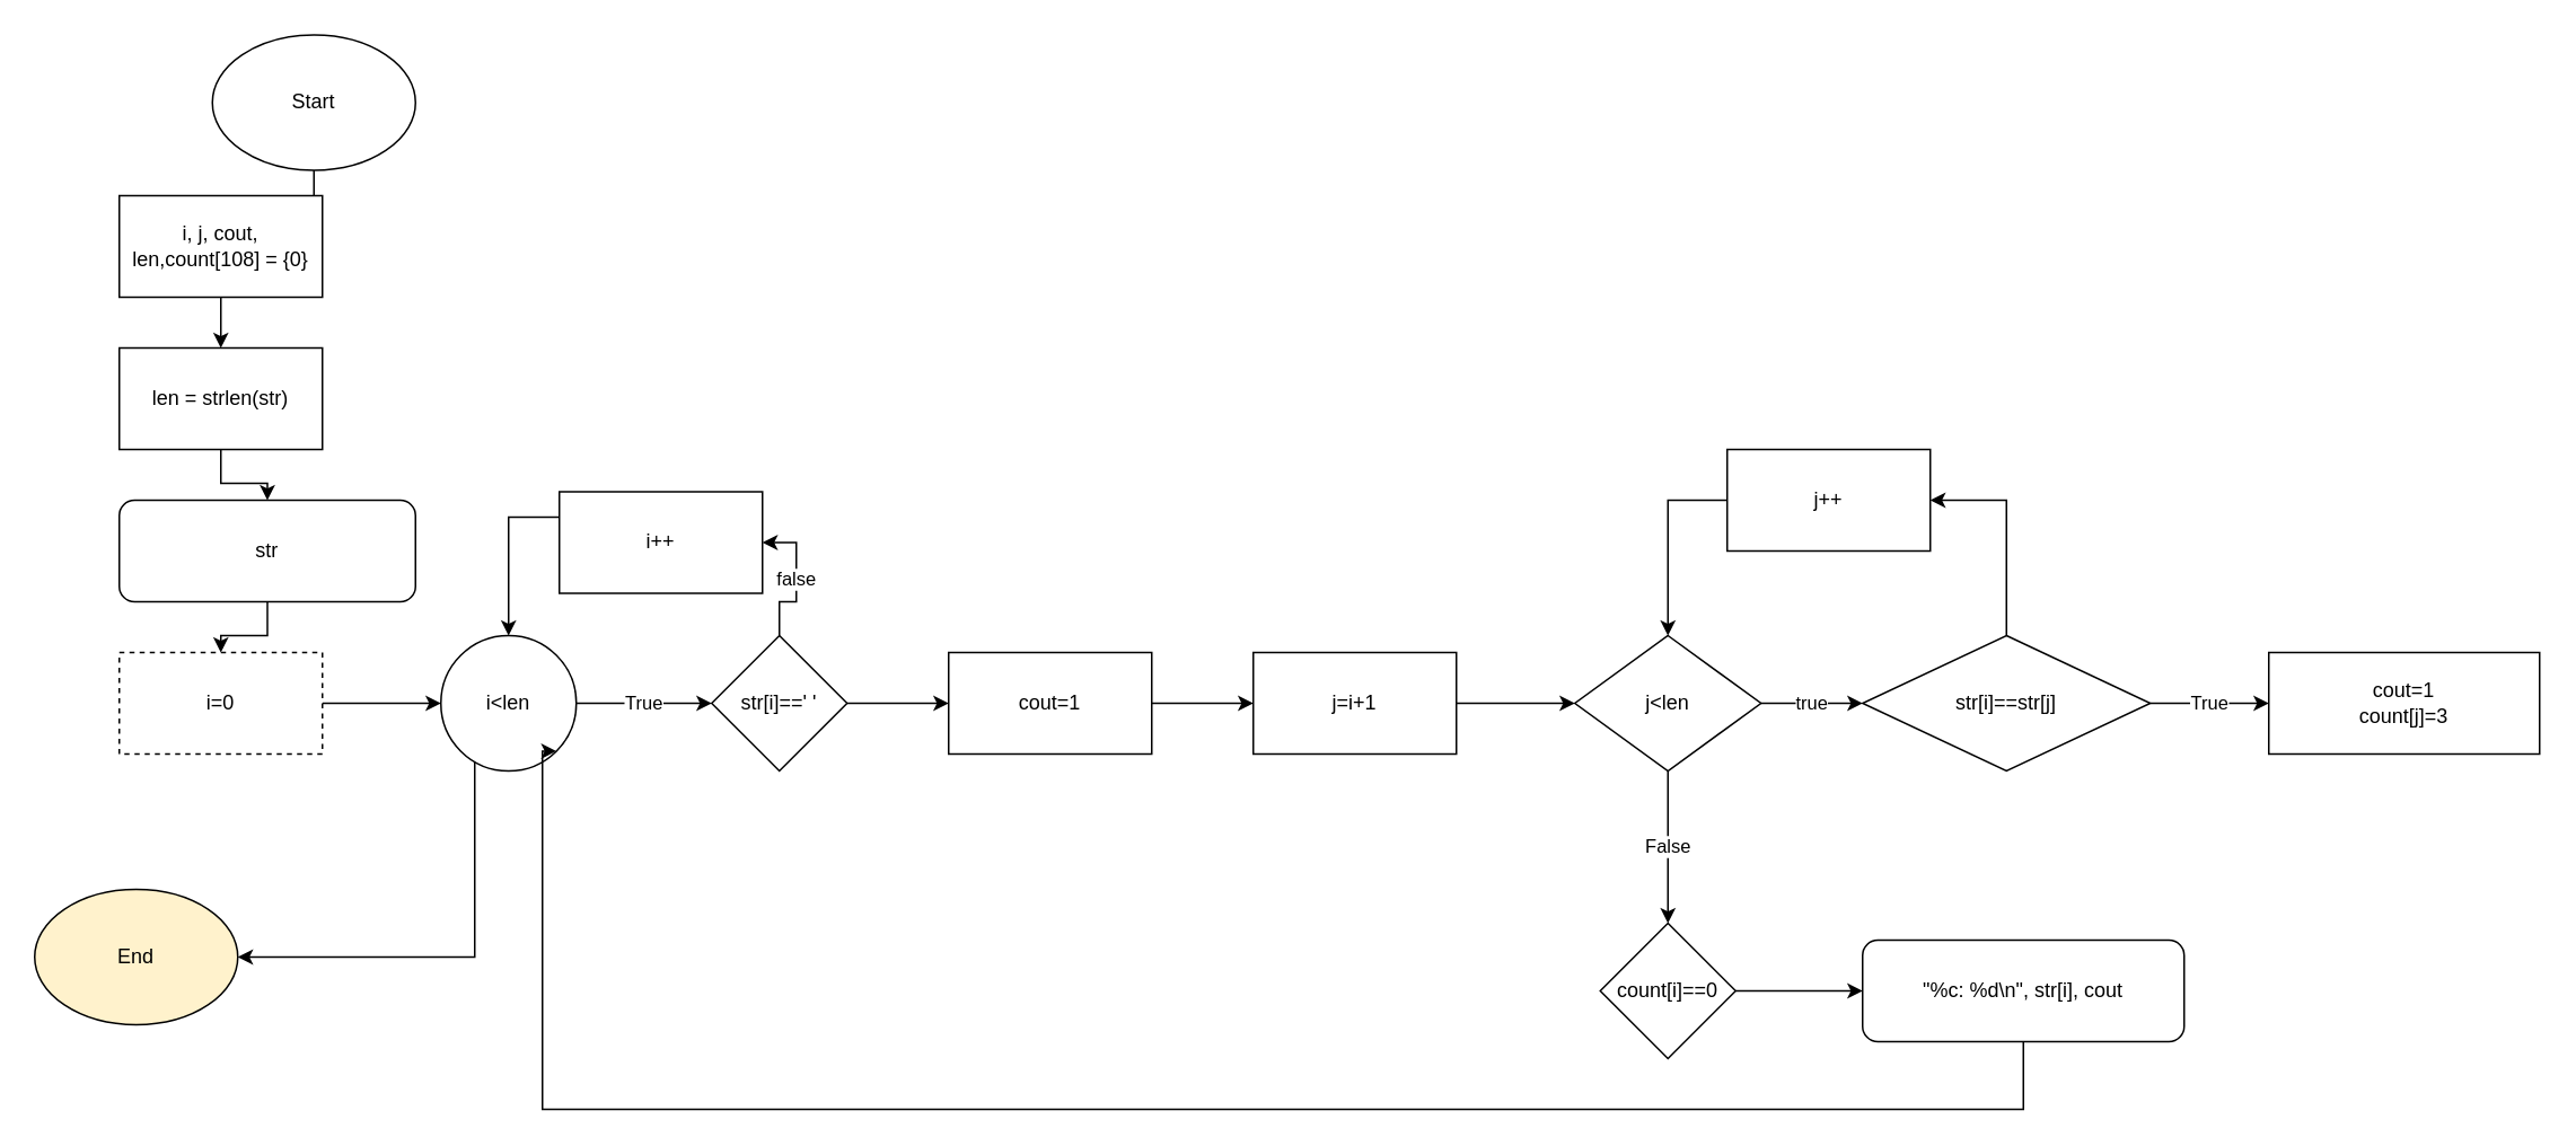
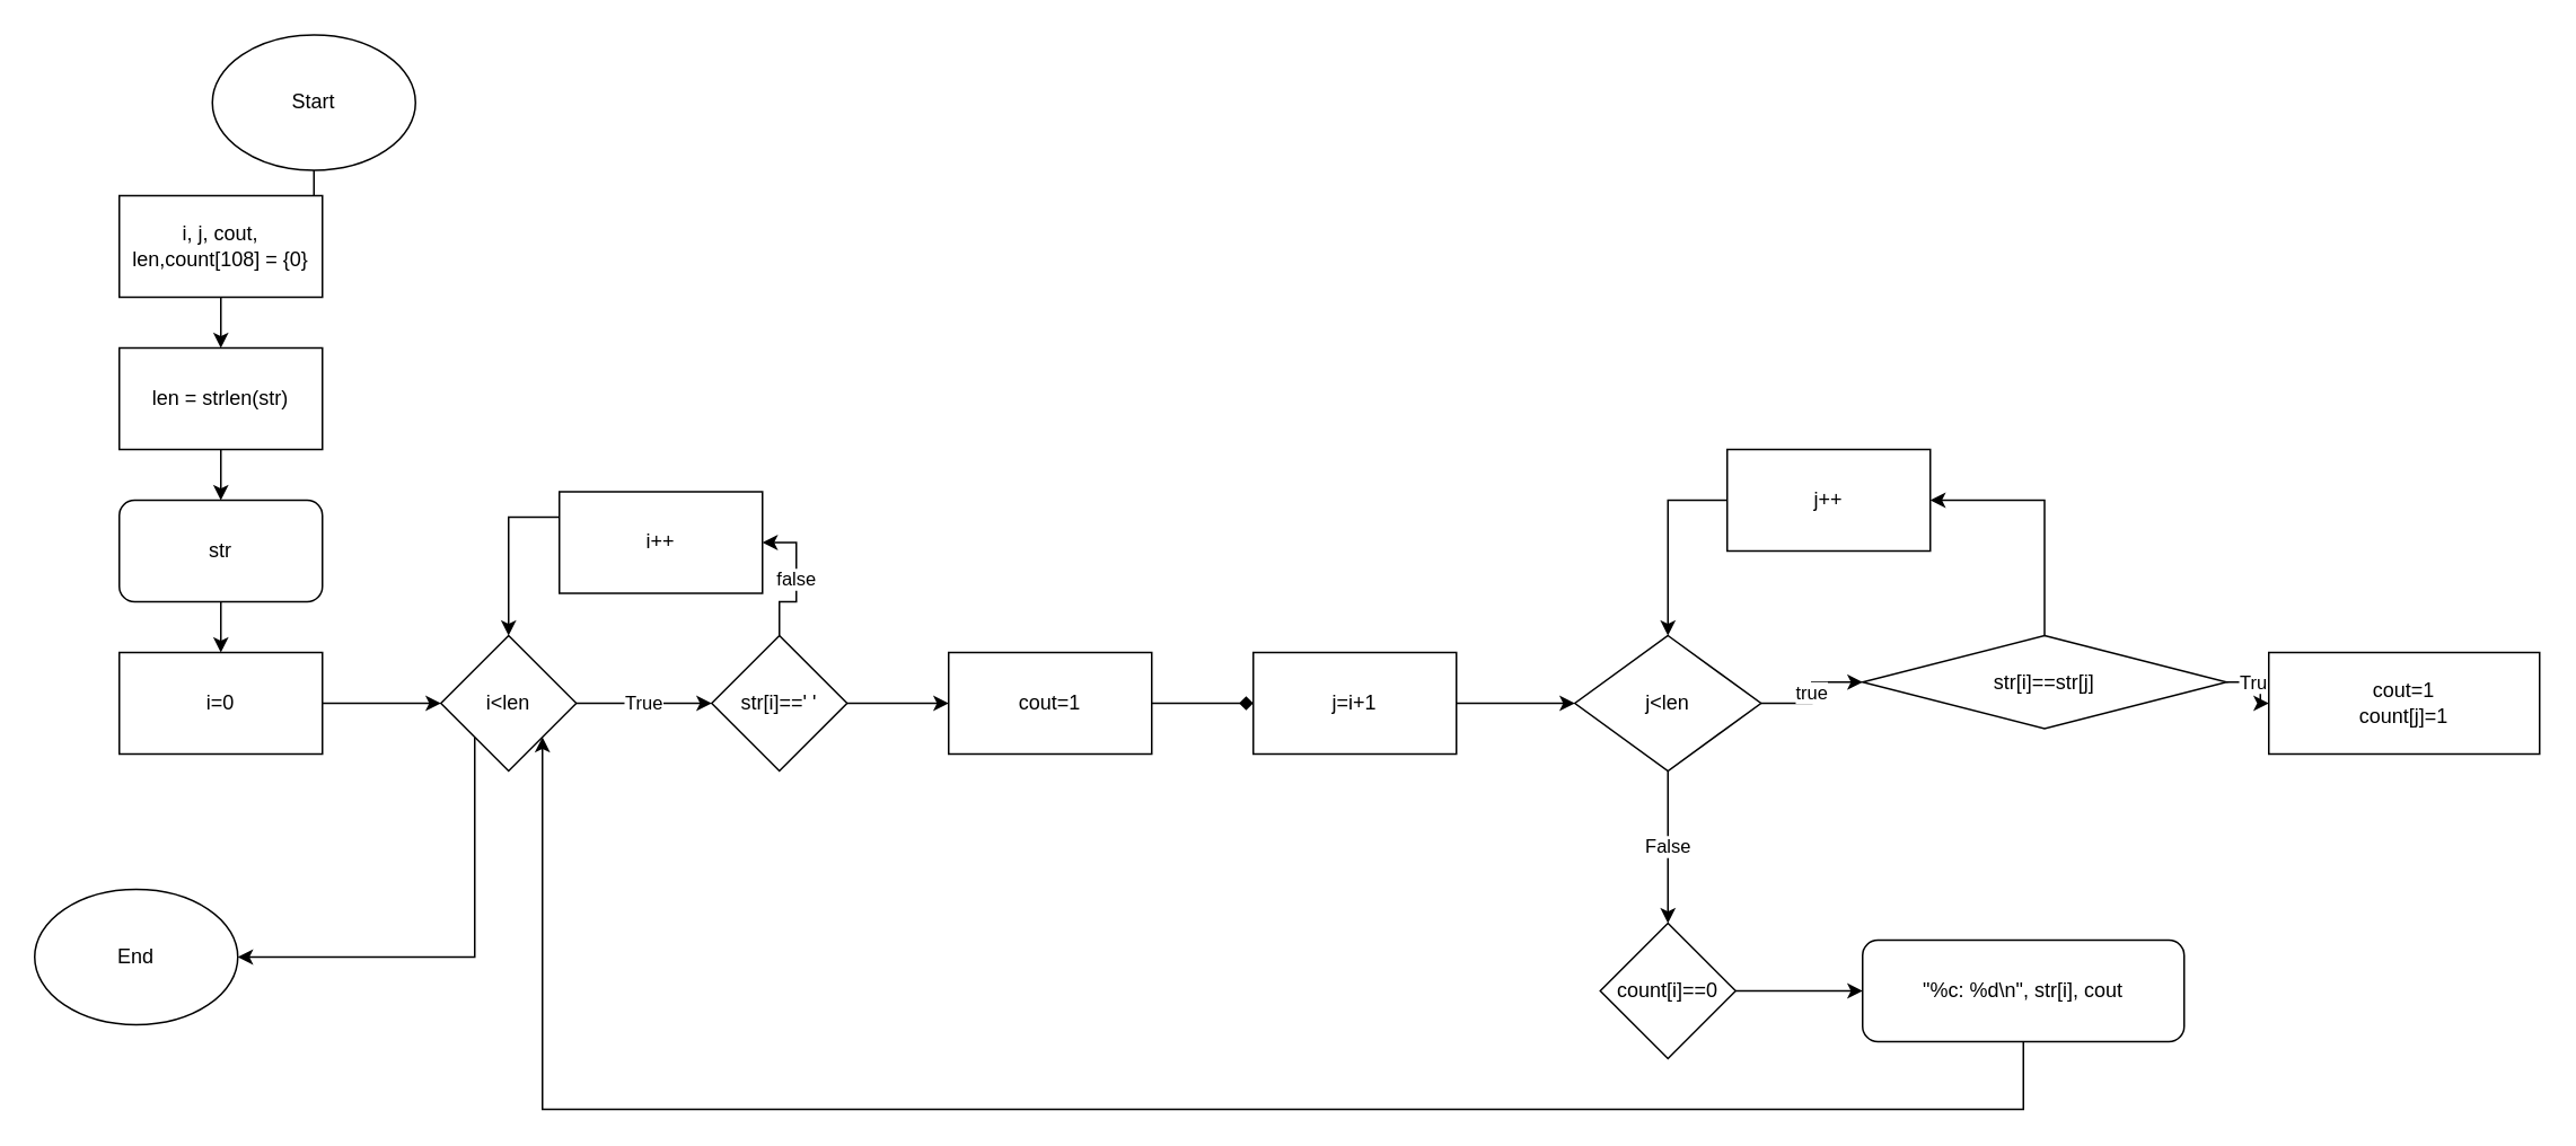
- <mxCell id="9" value="str" style="rounded=1;whiteSpace=wrap;html=1;" vertex="1" parent="1"><mxGeometry x="70" y="295" width="175" height="60" as="geometry" /></mxCell>
+ <mxCell id="9" value="str" style="rounded=1;whiteSpace=wrap;html=1;" vertex="1" parent="1"><mxGeometry x="70" y="295" width="120" height="60" as="geometry" /></mxCell>
- <mxCell id="11" value="i=0" style="rounded=0;whiteSpace=wrap;html=1;dashed=1;" vertex="1" parent="1"><mxGeometry x="70" y="385" width="120" height="60" as="geometry" /></mxCell>
+ <mxCell id="11" value="i=0" style="rounded=0;whiteSpace=wrap;html=1;" vertex="1" parent="1"><mxGeometry x="70" y="385" width="120" height="60" as="geometry" /></mxCell>
- <mxCell id="14" value="i&amp;lt;len" style="ellipse;whiteSpace=wrap;html=1;" vertex="1" parent="1"><mxGeometry x="260" y="375" width="80" height="80" as="geometry" /></mxCell>
+ <mxCell id="14" value="i&amp;lt;len" style="rhombus;whiteSpace=wrap;html=1;" vertex="1" parent="1"><mxGeometry x="260" y="375" width="80" height="80" as="geometry" /></mxCell>
- <mxCell id="20" style="edgeStyle=orthogonalEdgeStyle;rounded=0;orthogonalLoop=1;jettySize=auto;html=1;entryX=0;entryY=0.5;entryDx=0;entryDy=0;" edge="1" parent="1" source="21" target="23"><mxGeometry relative="1" as="geometry" /></mxCell>
+ <mxCell id="20" style="edgeStyle=orthogonalEdgeStyle;rounded=0;orthogonalLoop=1;jettySize=auto;html=1;entryX=0;entryY=0.5;entryDx=0;entryDy=0;endArrow=diamond;" edge="1" parent="1" source="21" target="23"><mxGeometry relative="1" as="geometry" /></mxCell>
- <mxCell id="31" value="str[i]==str[j]" style="rhombus;whiteSpace=wrap;html=1;" vertex="1" parent="1"><mxGeometry x="1100" y="375" width="170" height="80" as="geometry" /></mxCell>
+ <mxCell id="31" value="str[i]==str[j]" style="rhombus;whiteSpace=wrap;html=1;" vertex="1" parent="1"><mxGeometry x="1100" y="375" width="215" height="55" as="geometry" /></mxCell>
- <mxCell id="32" value="cout=1&lt;br&gt;count[j]=3" style="rounded=0;whiteSpace=wrap;html=1;" vertex="1" parent="1"><mxGeometry x="1340" y="385" width="160" height="60" as="geometry" /></mxCell>
+ <mxCell id="32" value="cout=1&lt;br&gt;count[j]=1" style="rounded=0;whiteSpace=wrap;html=1;" vertex="1" parent="1"><mxGeometry x="1340" y="385" width="160" height="60" as="geometry" /></mxCell>
- <mxCell id="37" value="End" style="ellipse;whiteSpace=wrap;html=1;fillColor=#fff2cc;" vertex="1" parent="1"><mxGeometry x="20" y="525" width="120" height="80" as="geometry" /></mxCell>
+ <mxCell id="37" value="End" style="ellipse;whiteSpace=wrap;html=1;" vertex="1" parent="1"><mxGeometry x="20" y="525" width="120" height="80" as="geometry" /></mxCell>
